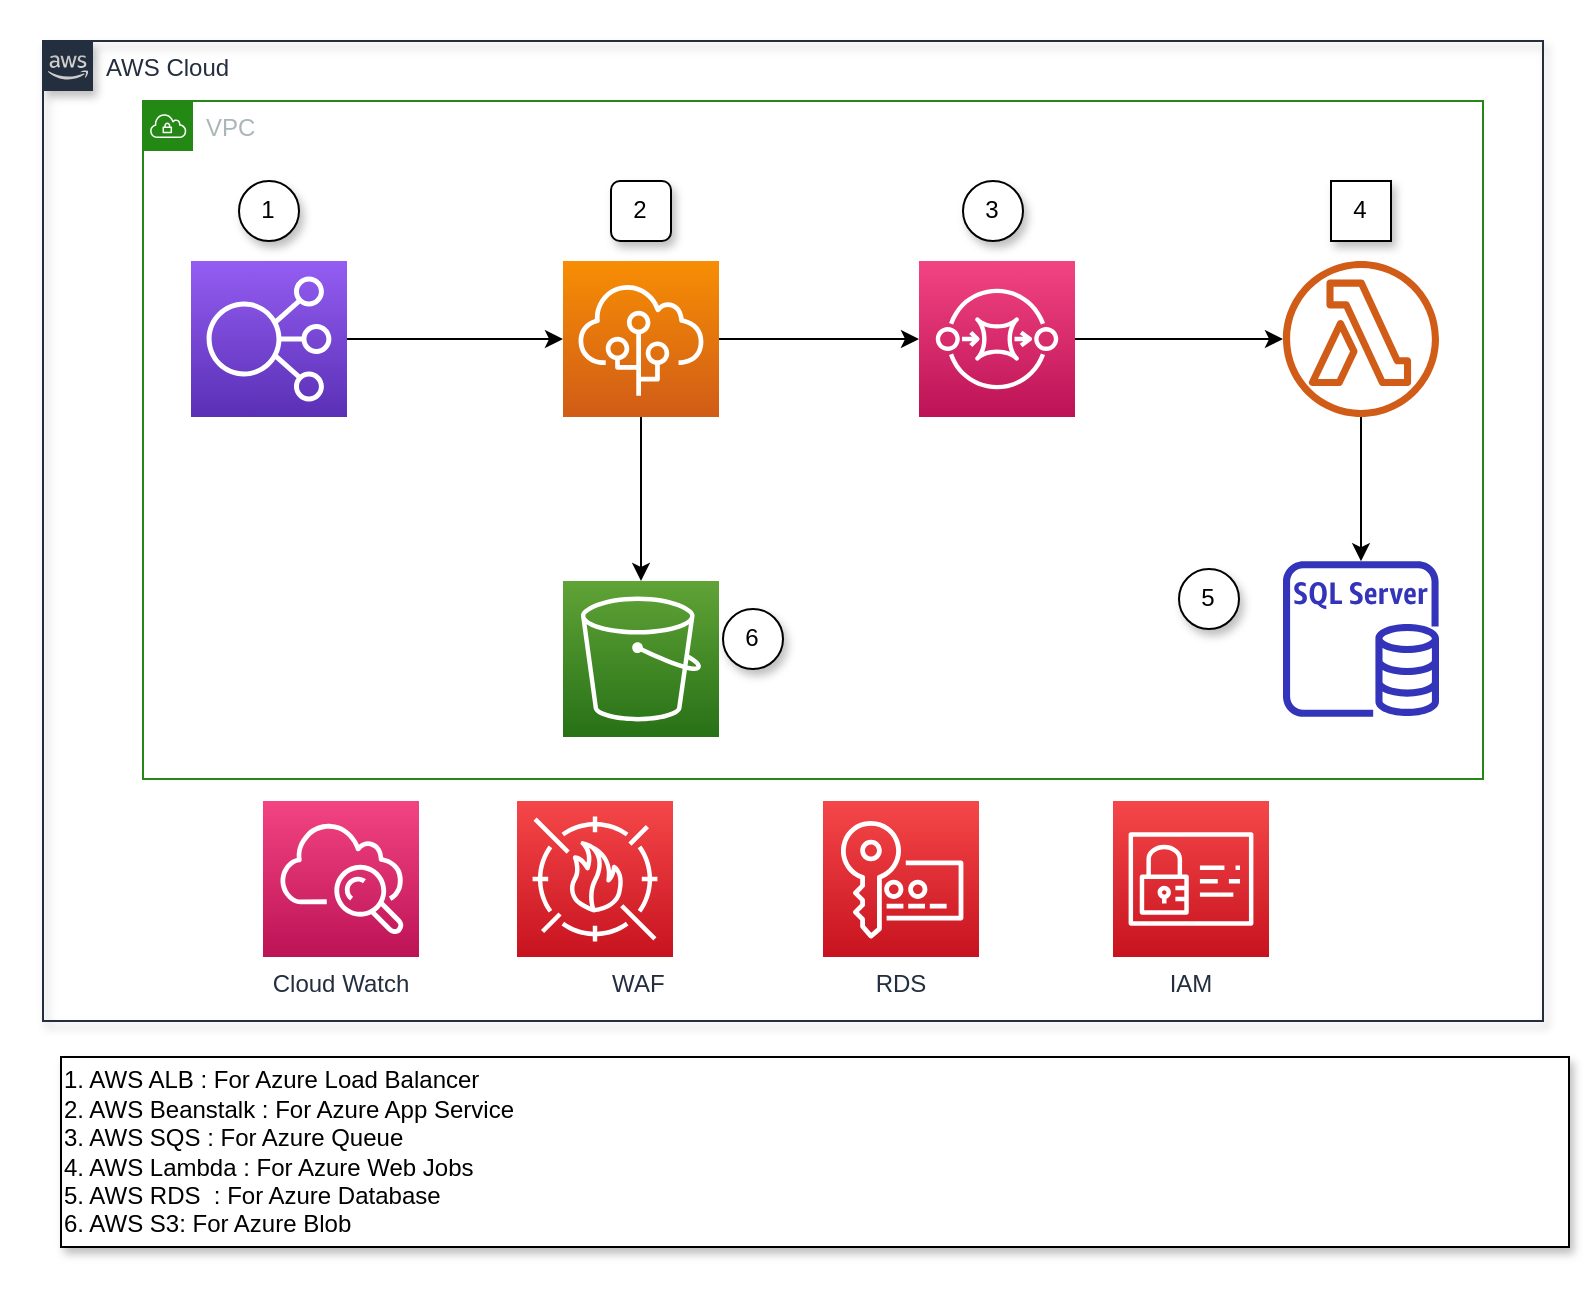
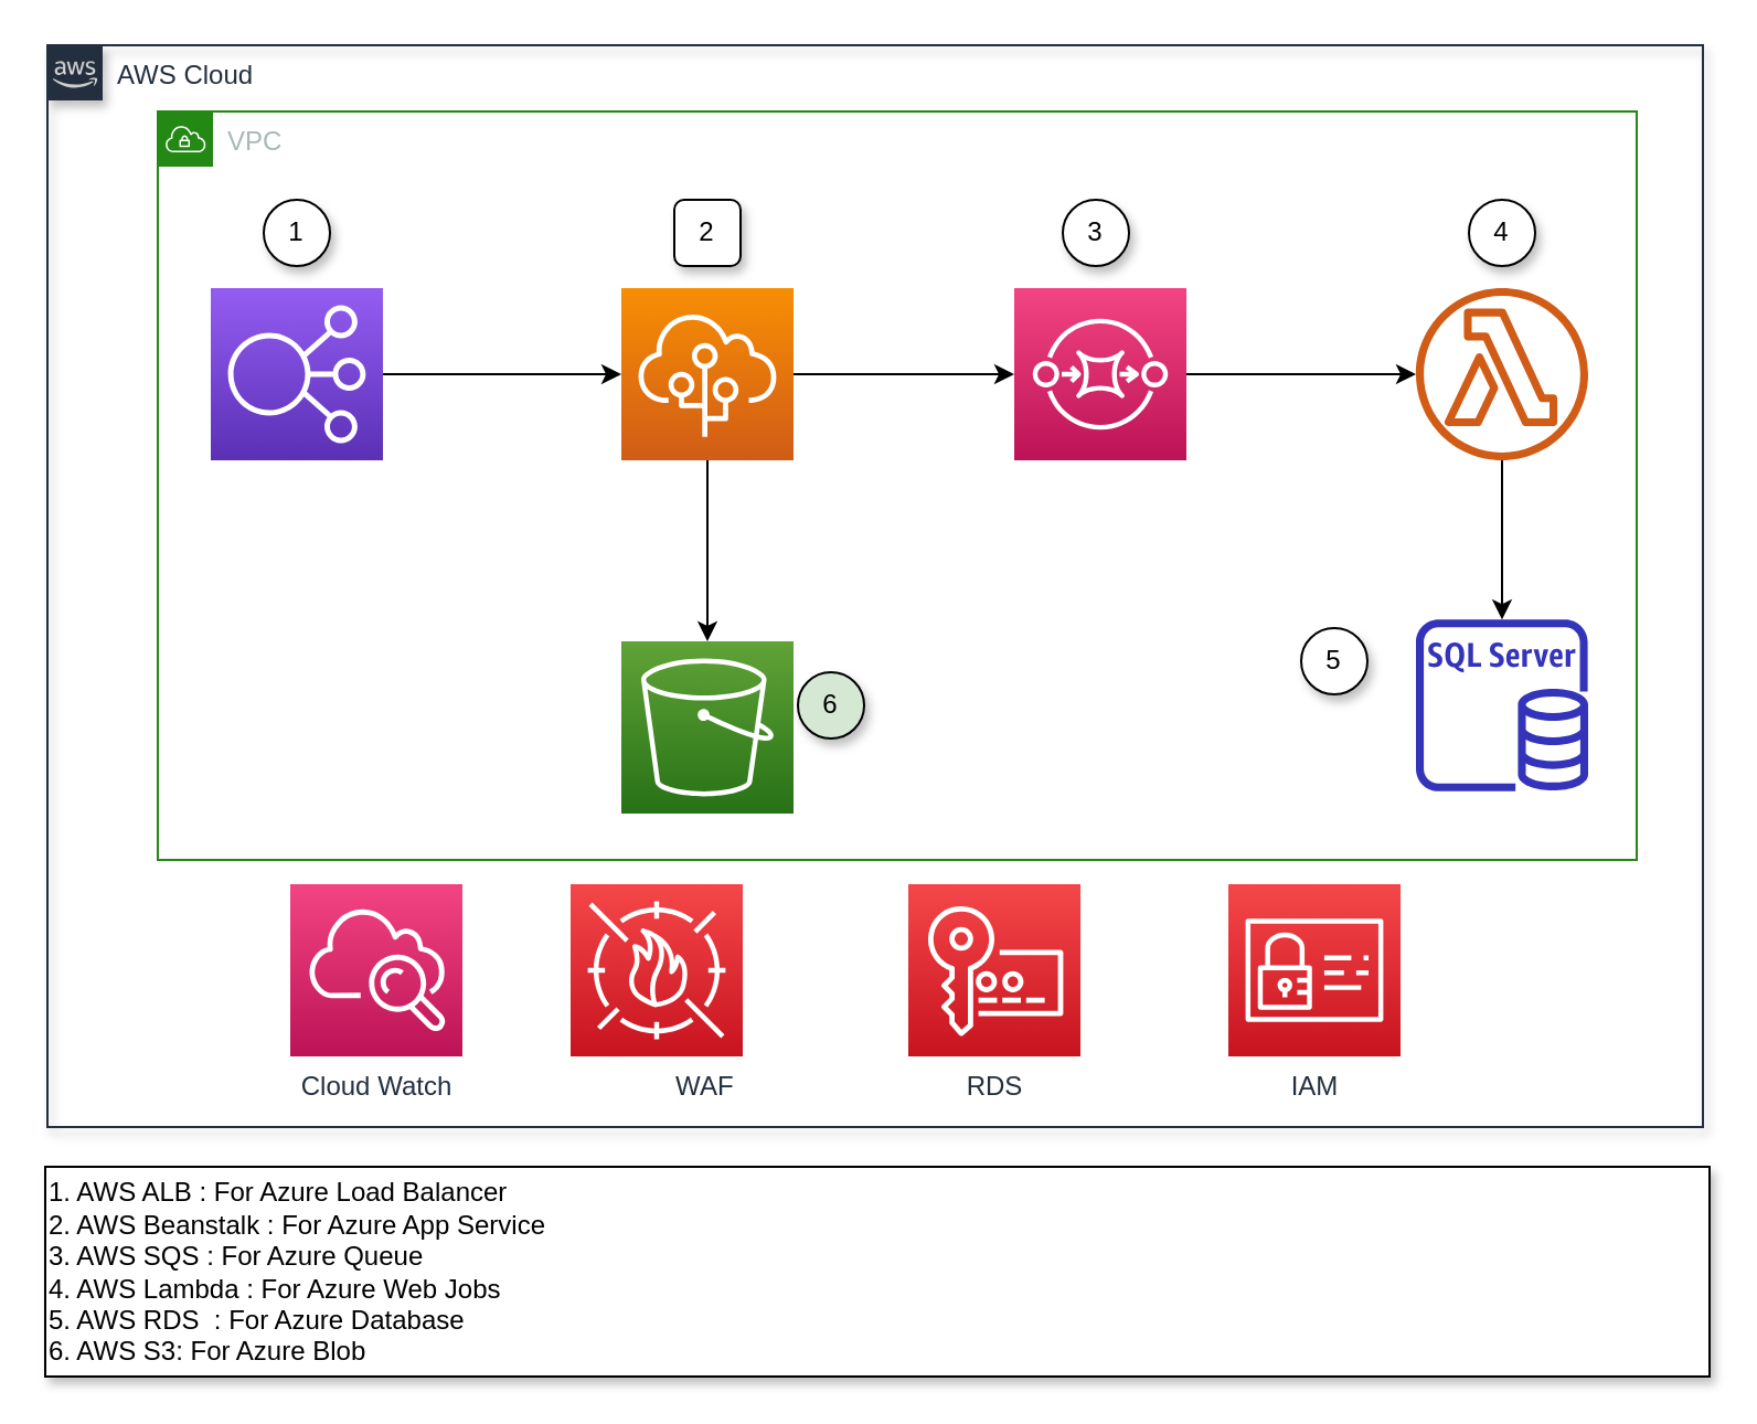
- <mxCell id="22" value="4" style="whiteSpace=wrap;html=1;aspect=fixed;shadow=1;rounded=0;" parent="1" vertex="1"><mxGeometry x="665" y="90" width="30" height="30" as="geometry" /></mxCell>
+ <mxCell id="22" value="4" style="ellipse;whiteSpace=wrap;html=1;aspect=fixed;shadow=1;" parent="1" vertex="1"><mxGeometry x="665" y="90" width="30" height="30" as="geometry" /></mxCell>
- <mxCell id="24" value="6" style="ellipse;whiteSpace=wrap;html=1;aspect=fixed;shadow=1;" parent="1" vertex="1"><mxGeometry x="361" y="304" width="30" height="30" as="geometry" /></mxCell>
+ <mxCell id="24" value="6" style="ellipse;whiteSpace=wrap;html=1;aspect=fixed;shadow=1;fillColor=#d5e8d4;" parent="1" vertex="1"><mxGeometry x="361" y="304" width="30" height="30" as="geometry" /></mxCell>
- <mxCell id="25" value="1. AWS ALB : For Azure Load Balancer&lt;br&gt;2. AWS Beanstalk : For Azure App Service&lt;br&gt;3. AWS SQS : For Azure Queue&lt;br&gt;4. AWS Lambda : For Azure Web Jobs&lt;br&gt;5. AWS RDS&amp;nbsp; : For Azure Database&lt;br&gt;6. AWS S3: For Azure Blob&lt;br&gt;" style="rounded=0;whiteSpace=wrap;html=1;shadow=1;align=left;" parent="1" vertex="1"><mxGeometry x="30" y="528" width="754" height="95" as="geometry" /></mxCell>
+ <mxCell id="25" value="1. AWS ALB : For Azure Load Balancer&lt;br&gt;2. AWS Beanstalk : For Azure App Service&lt;br&gt;3. AWS SQS : For Azure Queue&lt;br&gt;4. AWS Lambda : For Azure Web Jobs&lt;br&gt;5. AWS RDS&amp;nbsp; : For Azure Database&lt;br&gt;6. AWS S3: For Azure Blob&lt;br&gt;" style="rounded=0;whiteSpace=wrap;html=1;shadow=1;align=left;" parent="1" vertex="1"><mxGeometry x="20" y="528" width="754" height="95" as="geometry" /></mxCell>
